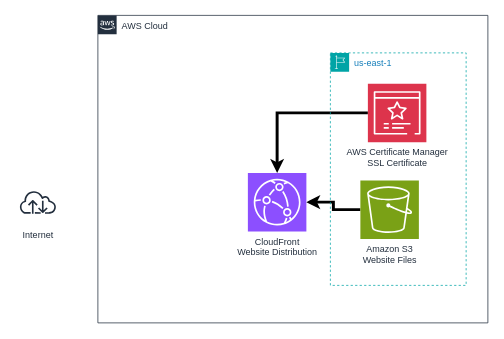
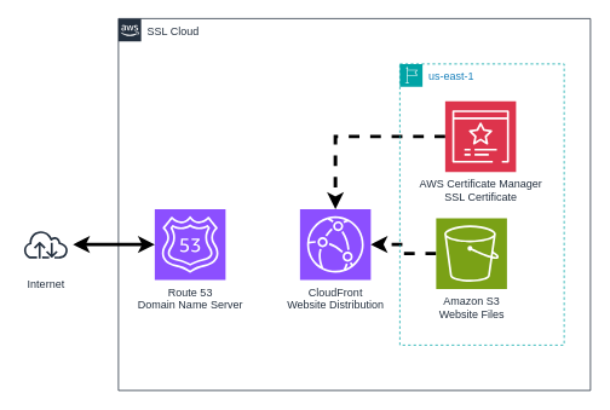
- <mxCell id="2" value="AWS Cloud" style="points=[[0,0],[0.25,0],[0.5,0],[0.75,0],[1,0],[1,0.25],[1,0.5],[1,0.75],[1,1],[0.75,1],[0.5,1],[0.25,1],[0,1],[0,0.75],[0,0.5],[0,0.25]];outlineConnect=0;gradientColor=none;html=1;whiteSpace=wrap;fontSize=12;fontStyle=0;container=1;pointerEvents=0;collapsible=0;recursiveResize=0;shape=mxgraph.aws4.group;grIcon=mxgraph.aws4.group_aws_cloud_alt;strokeColor=#232F3E;fillColor=none;verticalAlign=top;align=left;spacingLeft=30;fontColor=#232F3E;dashed=0;" vertex="1" parent="1"><mxGeometry x="130" y="20" width="520" height="410" as="geometry" /></mxCell>
+ <mxCell id="2" value="SSL Cloud" style="points=[[0,0],[0.25,0],[0.5,0],[0.75,0],[1,0],[1,0.25],[1,0.5],[1,0.75],[1,1],[0.75,1],[0.5,1],[0.25,1],[0,1],[0,0.75],[0,0.5],[0,0.25]];outlineConnect=0;gradientColor=none;html=1;whiteSpace=wrap;fontSize=12;fontStyle=0;container=1;pointerEvents=0;collapsible=0;recursiveResize=0;shape=mxgraph.aws4.group;grIcon=mxgraph.aws4.group_aws_cloud_alt;strokeColor=#232F3E;fillColor=none;verticalAlign=top;align=left;spacingLeft=30;fontColor=#232F3E;dashed=0;" vertex="1" parent="1"><mxGeometry x="130" y="20" width="520" height="410" as="geometry" /></mxCell>
- <mxCell id="5" style="edgeStyle=orthogonalEdgeStyle;rounded=0;orthogonalLoop=1;jettySize=auto;html=1;strokeWidth=3.937;" edge="1" parent="2" source="8" target="3"><mxGeometry relative="1" as="geometry" /></mxCell>
+ <mxCell id="5" style="edgeStyle=orthogonalEdgeStyle;rounded=0;orthogonalLoop=1;jettySize=auto;html=1;strokeWidth=3.937;dashed=1;" edge="1" parent="2" source="8" target="3"><mxGeometry relative="1" as="geometry" /></mxCell>
+ <mxCell id="11" value="" style="endArrow=classic;startArrow=classic;html=1;rounded=0;strokeWidth=3.937;" edge="1" parent="1" source="4" target="10"><mxGeometry width="50" height="50" relative="1" as="geometry"><mxPoint x="440" y="280" as="sourcePoint" /><mxPoint x="490" y="230" as="targetPoint" /></mxGeometry></mxCell>
+ <mxCell id="4" value="Route 53&lt;div&gt;Domain Name Server&lt;/div&gt;" style="sketch=0;points=[[0,0,0],[0.25,0,0],[0.5,0,0],[0.75,0,0],[1,0,0],[0,1,0],[0.25,1,0],[0.5,1,0],[0.75,1,0],[1,1,0],[0,0.25,0],[0,0.5,0],[0,0.75,0],[1,0.25,0],[1,0.5,0],[1,0.75,0]];outlineConnect=0;fontColor=#232F3E;fillColor=#8C4FFF;strokeColor=#ffffff;dashed=0;verticalLabelPosition=bottom;verticalAlign=top;align=center;html=1;fontSize=12;fontStyle=0;aspect=fixed;shape=mxgraph.aws4.resourceIcon;resIcon=mxgraph.aws4.route_53;" vertex="1" parent="2"><mxGeometry x="40" y="210" width="78" height="78" as="geometry" /></mxCell>
- <mxCell id="6" style="edgeStyle=orthogonalEdgeStyle;rounded=0;orthogonalLoop=1;jettySize=auto;html=1;strokeWidth=3.937;" edge="1" parent="2" source="9" target="3"><mxGeometry relative="1" as="geometry" /></mxCell>
+ <mxCell id="6" style="edgeStyle=orthogonalEdgeStyle;rounded=0;orthogonalLoop=1;jettySize=auto;html=1;strokeWidth=3.937;dashed=1;" edge="1" parent="2" source="9" target="3"><mxGeometry relative="1" as="geometry" /></mxCell>
